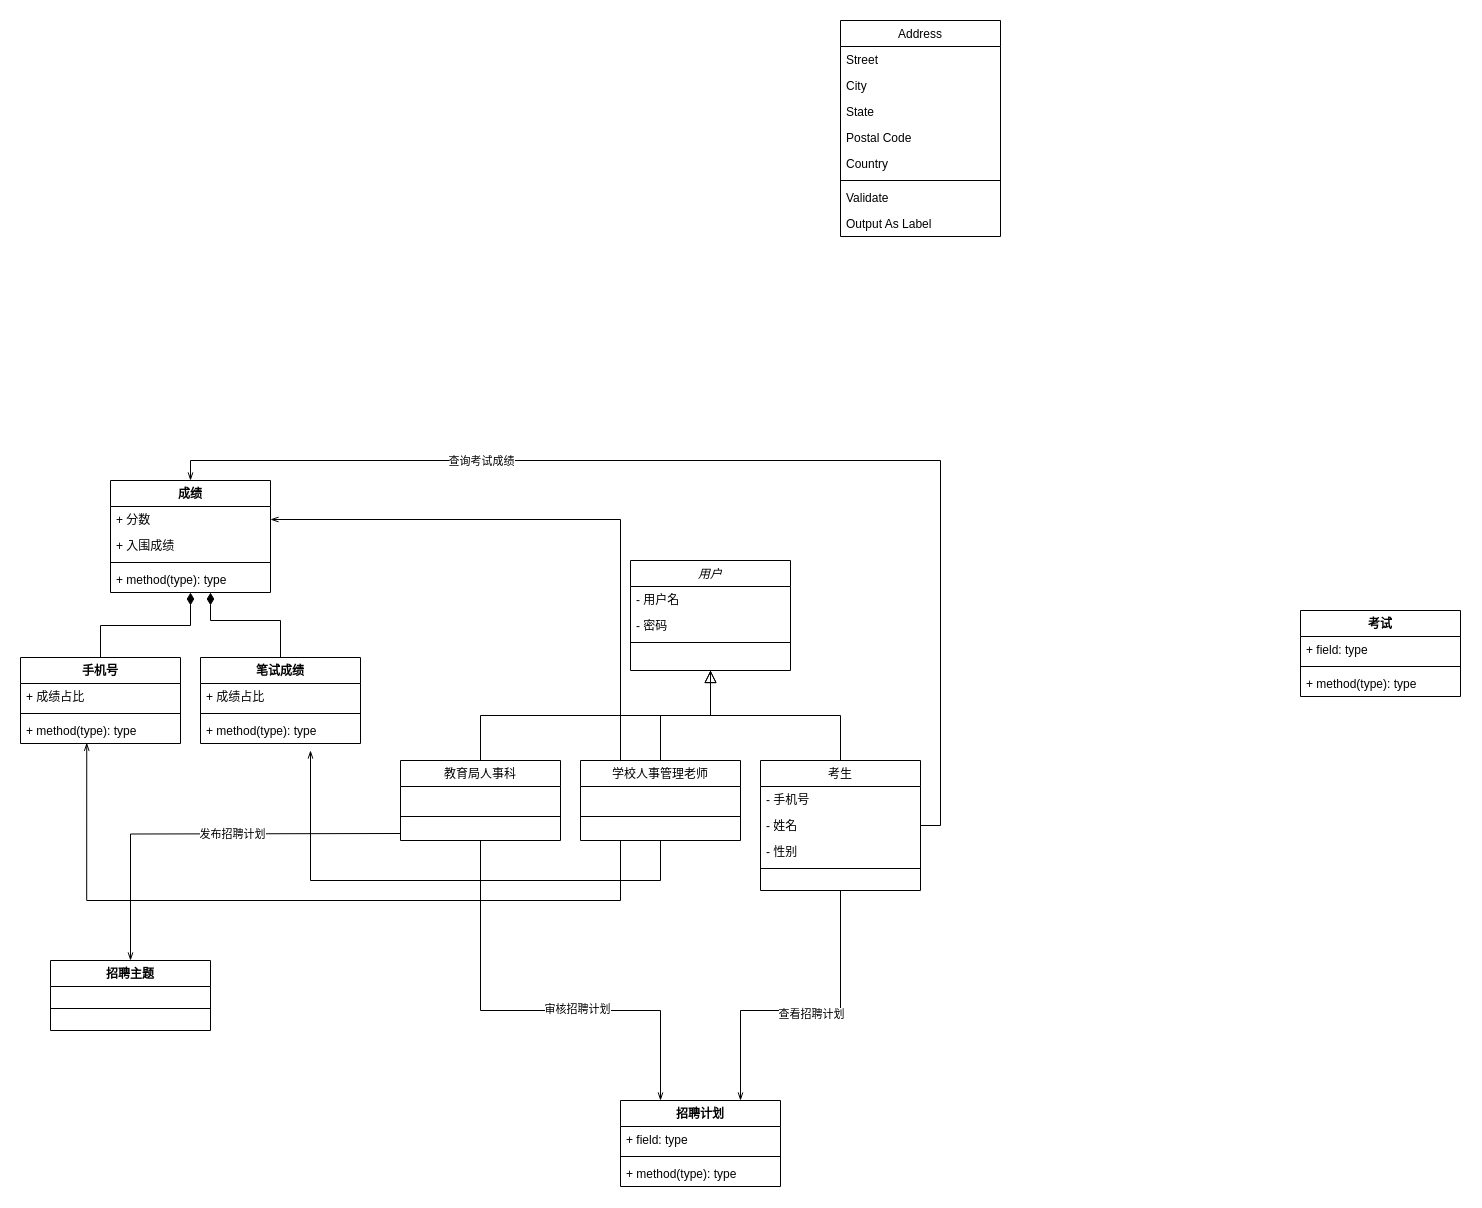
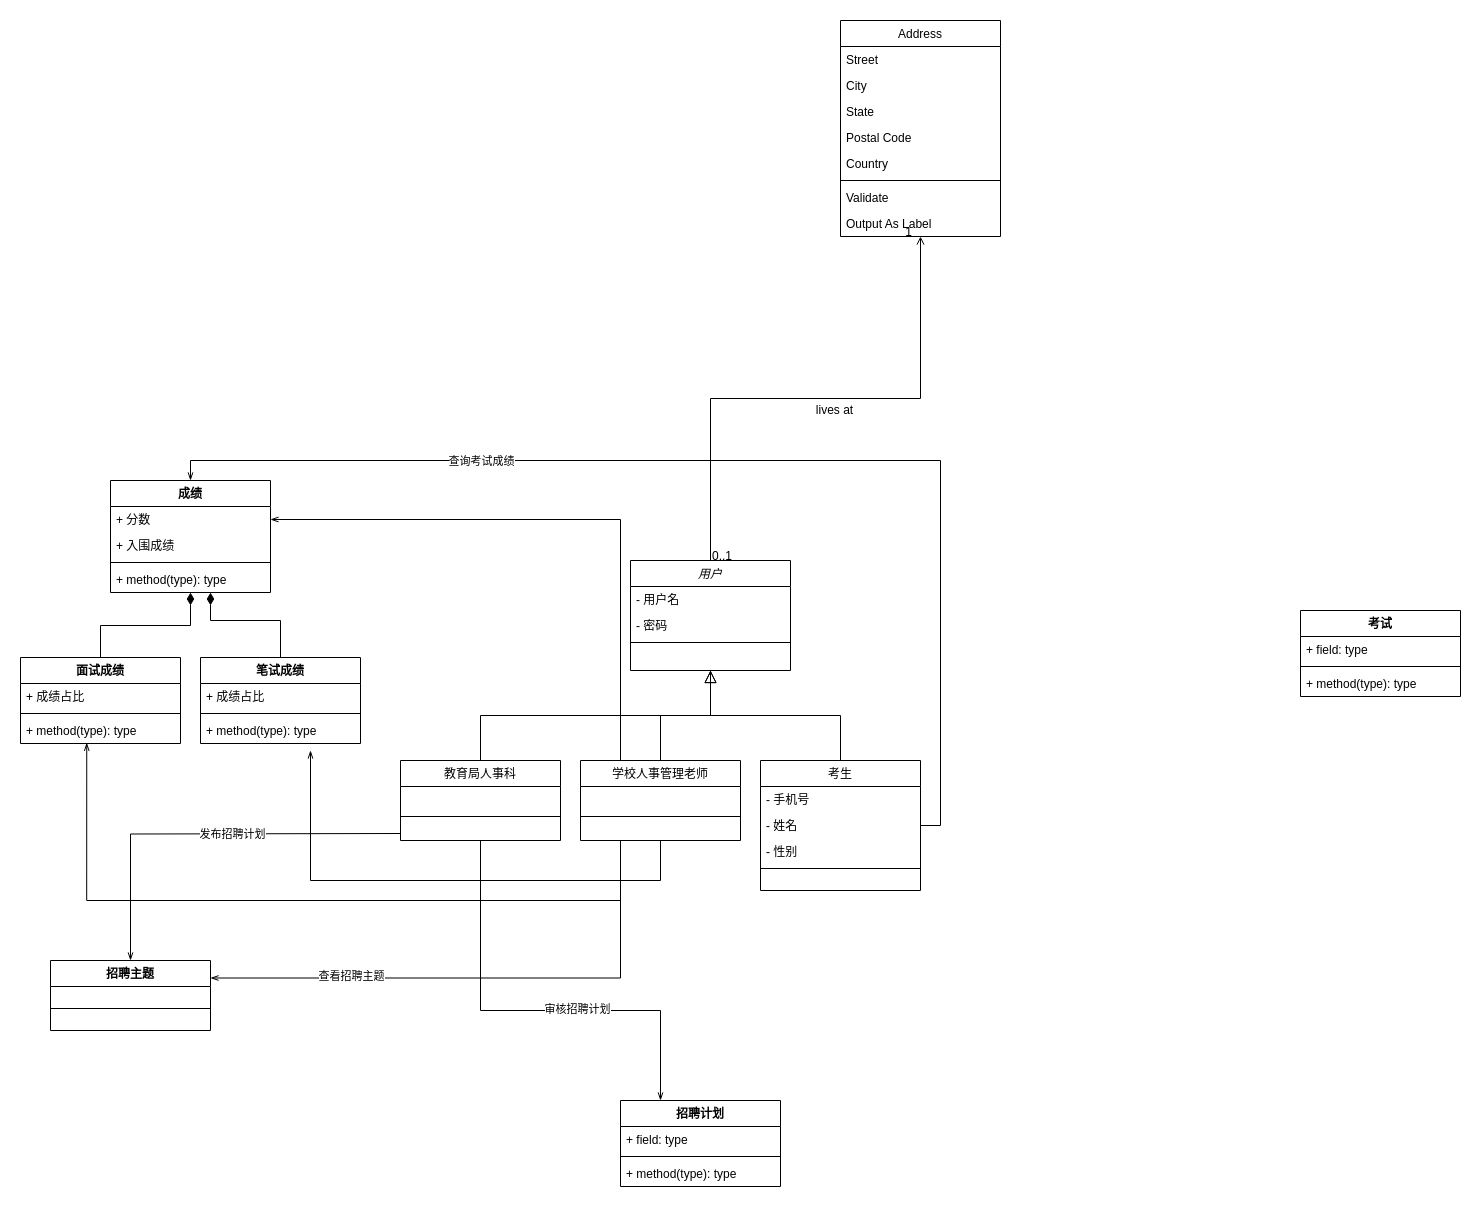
+ <mxCell id="30" value="" style="endArrow=open;shadow=0;strokeWidth=1;rounded=0;endFill=1;edgeStyle=elbowEdgeStyle;elbow=vertical;" parent="1" source="2" target="21" edge="1"><mxGeometry x="0.5" y="41" relative="1" as="geometry"><mxPoint x="790" y="632" as="sourcePoint" /><mxPoint x="950" y="632" as="targetPoint" /><mxPoint x="-40" y="32" as="offset" /></mxGeometry></mxCell>
+ <mxCell id="31" value="0..1" style="resizable=0;align=left;verticalAlign=bottom;labelBackgroundColor=none;fontSize=12;" parent="30" connectable="0" vertex="1"><mxGeometry x="-1" relative="1" as="geometry"><mxPoint y="4" as="offset" /></mxGeometry></mxCell>
+ <mxCell id="32" value="1" style="resizable=0;align=right;verticalAlign=bottom;labelBackgroundColor=none;fontSize=12;" parent="30" connectable="0" vertex="1"><mxGeometry x="1" relative="1" as="geometry"><mxPoint x="-7" y="4" as="offset" /></mxGeometry></mxCell>
+ <mxCell id="33" value="lives at" style="text;html=1;resizable=0;points=[];;align=center;verticalAlign=middle;labelBackgroundColor=none;rounded=0;shadow=0;strokeWidth=1;fontSize=12;" parent="30" vertex="1" connectable="0"><mxGeometry x="0.5" y="49" relative="1" as="geometry"><mxPoint x="-38" y="40" as="offset" /></mxGeometry></mxCell>
- <mxCell id="57" value="手机号" style="swimlane;fontStyle=1;align=center;verticalAlign=top;childLayout=stackLayout;horizontal=1;startSize=26;horizontalStack=0;resizeParent=1;resizeParentMax=0;resizeLast=0;collapsible=1;marginBottom=0;" vertex="1" parent="1"><mxGeometry x="20" y="657" width="160" height="86" as="geometry" /></mxCell>
+ <mxCell id="57" value="面试成绩" style="swimlane;fontStyle=1;align=center;verticalAlign=top;childLayout=stackLayout;horizontal=1;startSize=26;horizontalStack=0;resizeParent=1;resizeParentMax=0;resizeLast=0;collapsible=1;marginBottom=0;" vertex="1" parent="1"><mxGeometry x="20" y="657" width="160" height="86" as="geometry" /></mxCell>
+ <mxCell id="12" style="edgeStyle=orthogonalEdgeStyle;rounded=0;orthogonalLoop=1;jettySize=auto;html=1;exitX=0.25;exitY=1;exitDx=0;exitDy=0;entryX=1;entryY=0.25;entryDx=0;entryDy=0;endArrow=openThin;endFill=0;" edge="1" parent="1" source="17" target="55"><mxGeometry relative="1" as="geometry" /></mxCell>
+ <mxCell id="13" value="查看招聘主题" style="edgeLabel;html=1;align=center;verticalAlign=middle;resizable=0;points=[];" vertex="1" connectable="0" parent="12"><mxGeometry x="-0.093" y="-2" relative="1" as="geometry"><mxPoint x="-159.5" as="offset" /></mxGeometry></mxCell>
- <mxCell id="34" style="edgeStyle=orthogonalEdgeStyle;rounded=0;orthogonalLoop=1;jettySize=auto;html=1;exitX=0.5;exitY=1;exitDx=0;exitDy=0;entryX=0.75;entryY=0;entryDx=0;entryDy=0;endArrow=openThin;endFill=0;" edge="1" parent="1" source="36" target="42"><mxGeometry relative="1" as="geometry"><Array as="points"><mxPoint x="840" y="1010" /><mxPoint x="740" y="1010" /></Array></mxGeometry></mxCell>
- <mxCell id="35" value="查看招聘计划" style="edgeLabel;html=1;align=center;verticalAlign=middle;resizable=0;points=[];" vertex="1" connectable="0" parent="34"><mxGeometry x="-0.031" y="3" relative="1" as="geometry"><mxPoint as="offset" /></mxGeometry></mxCell>
